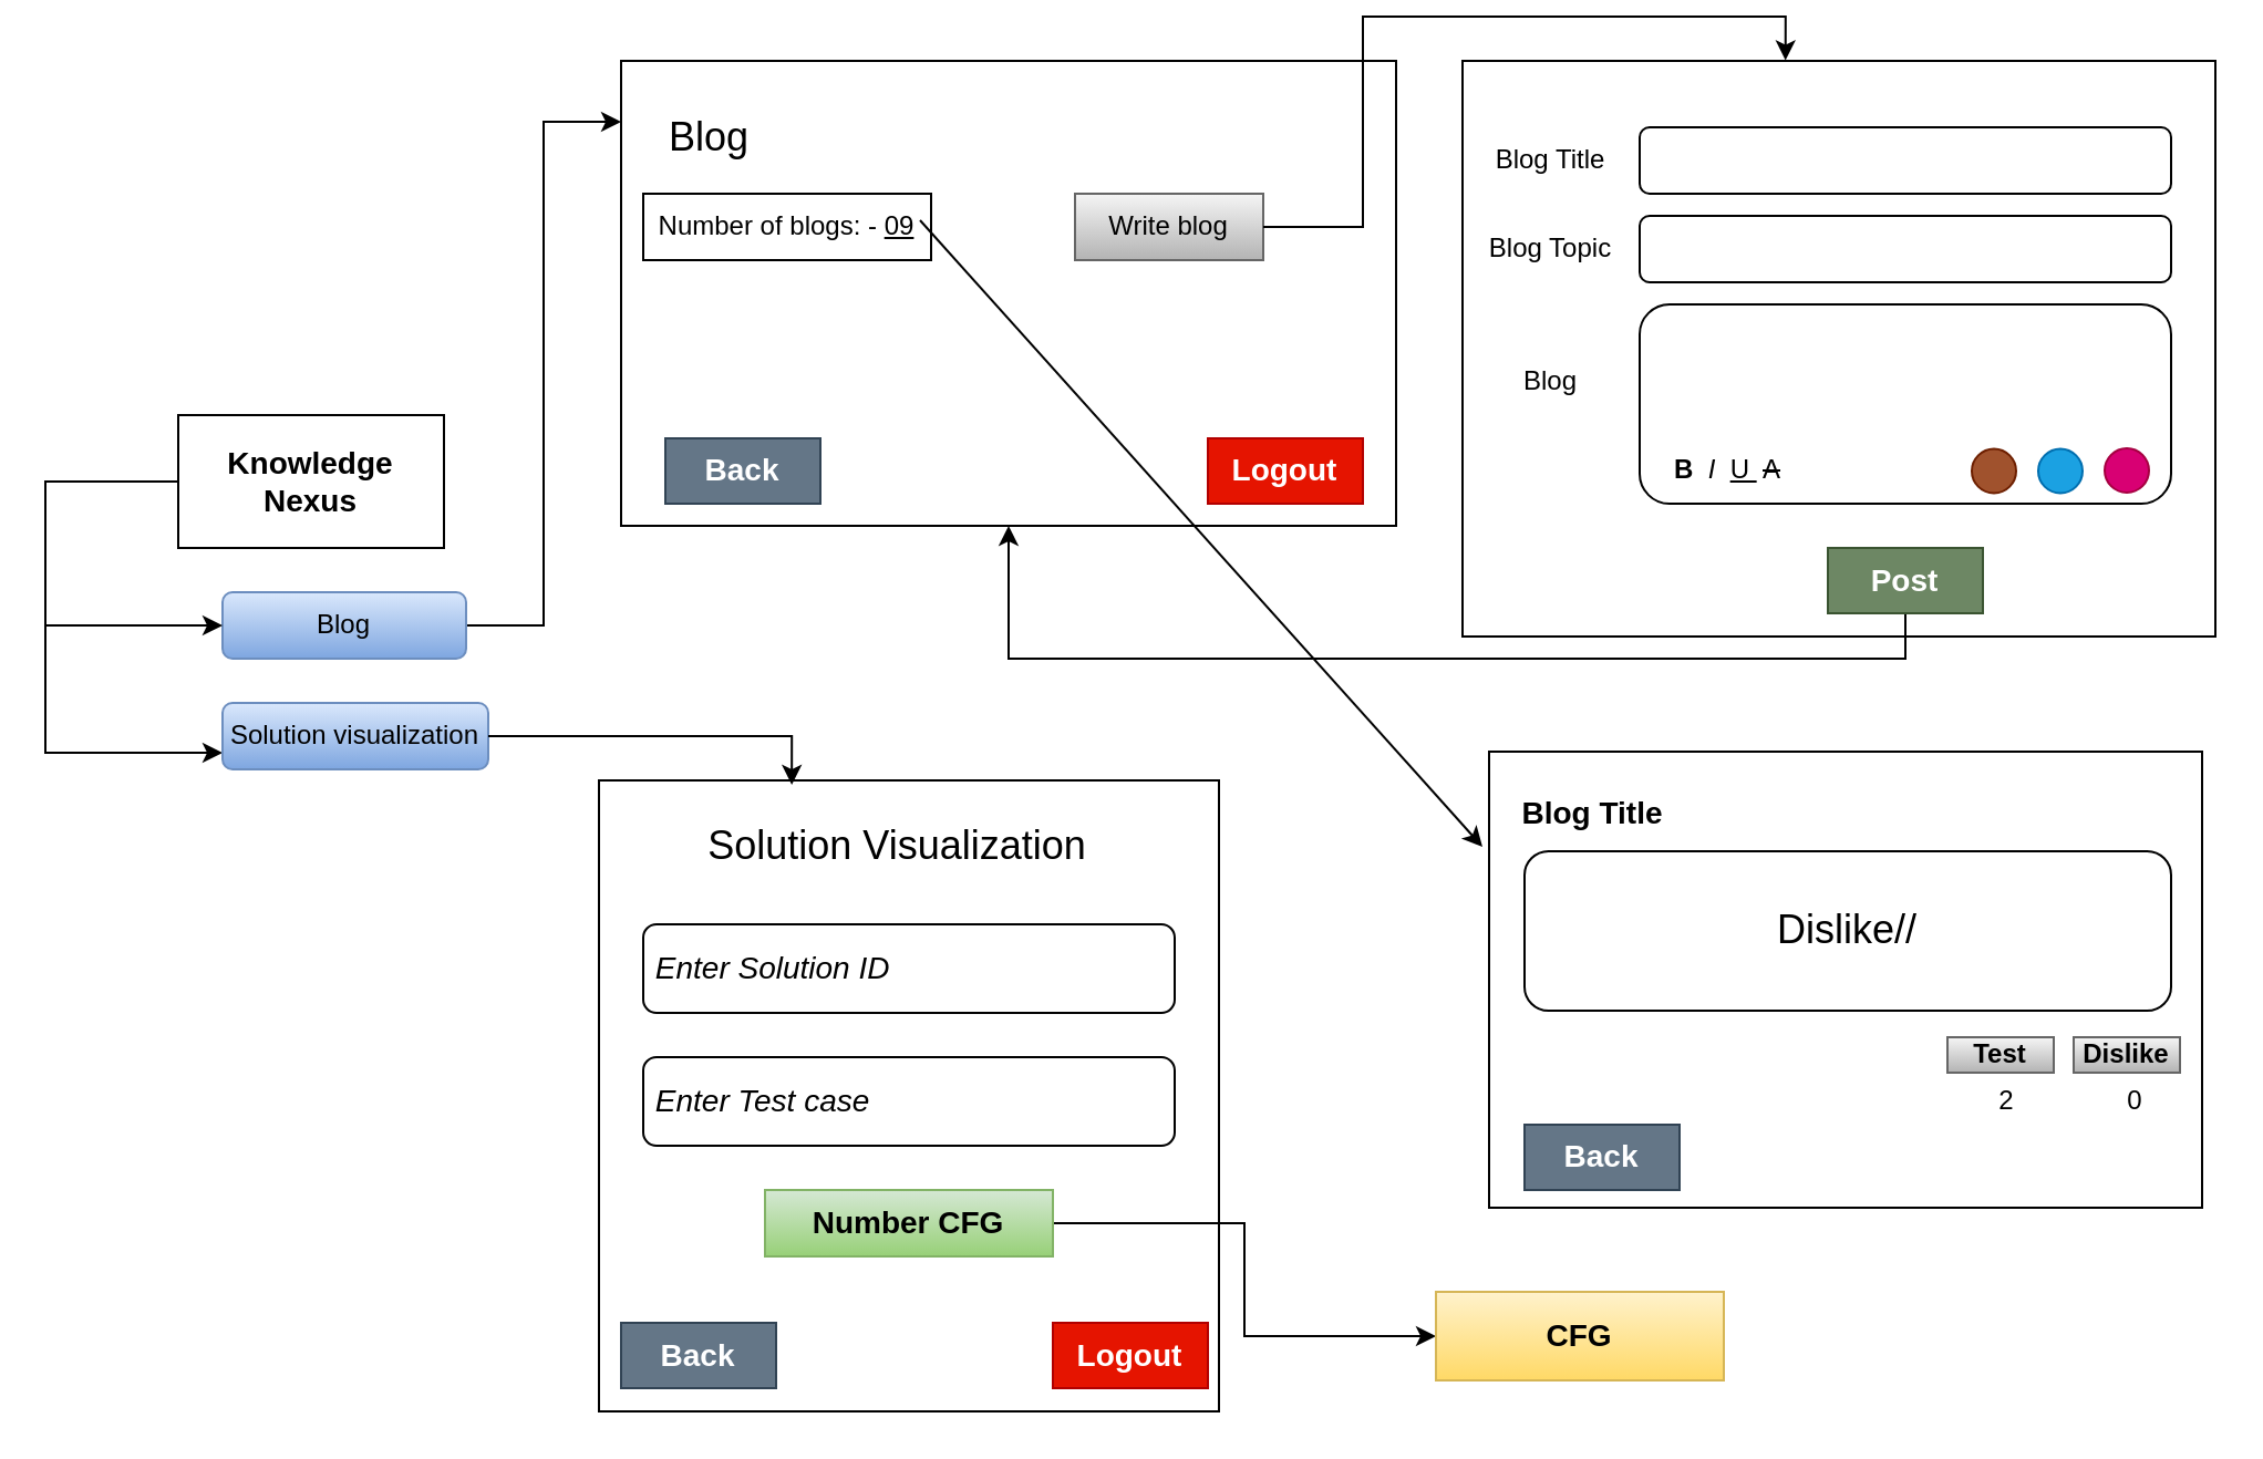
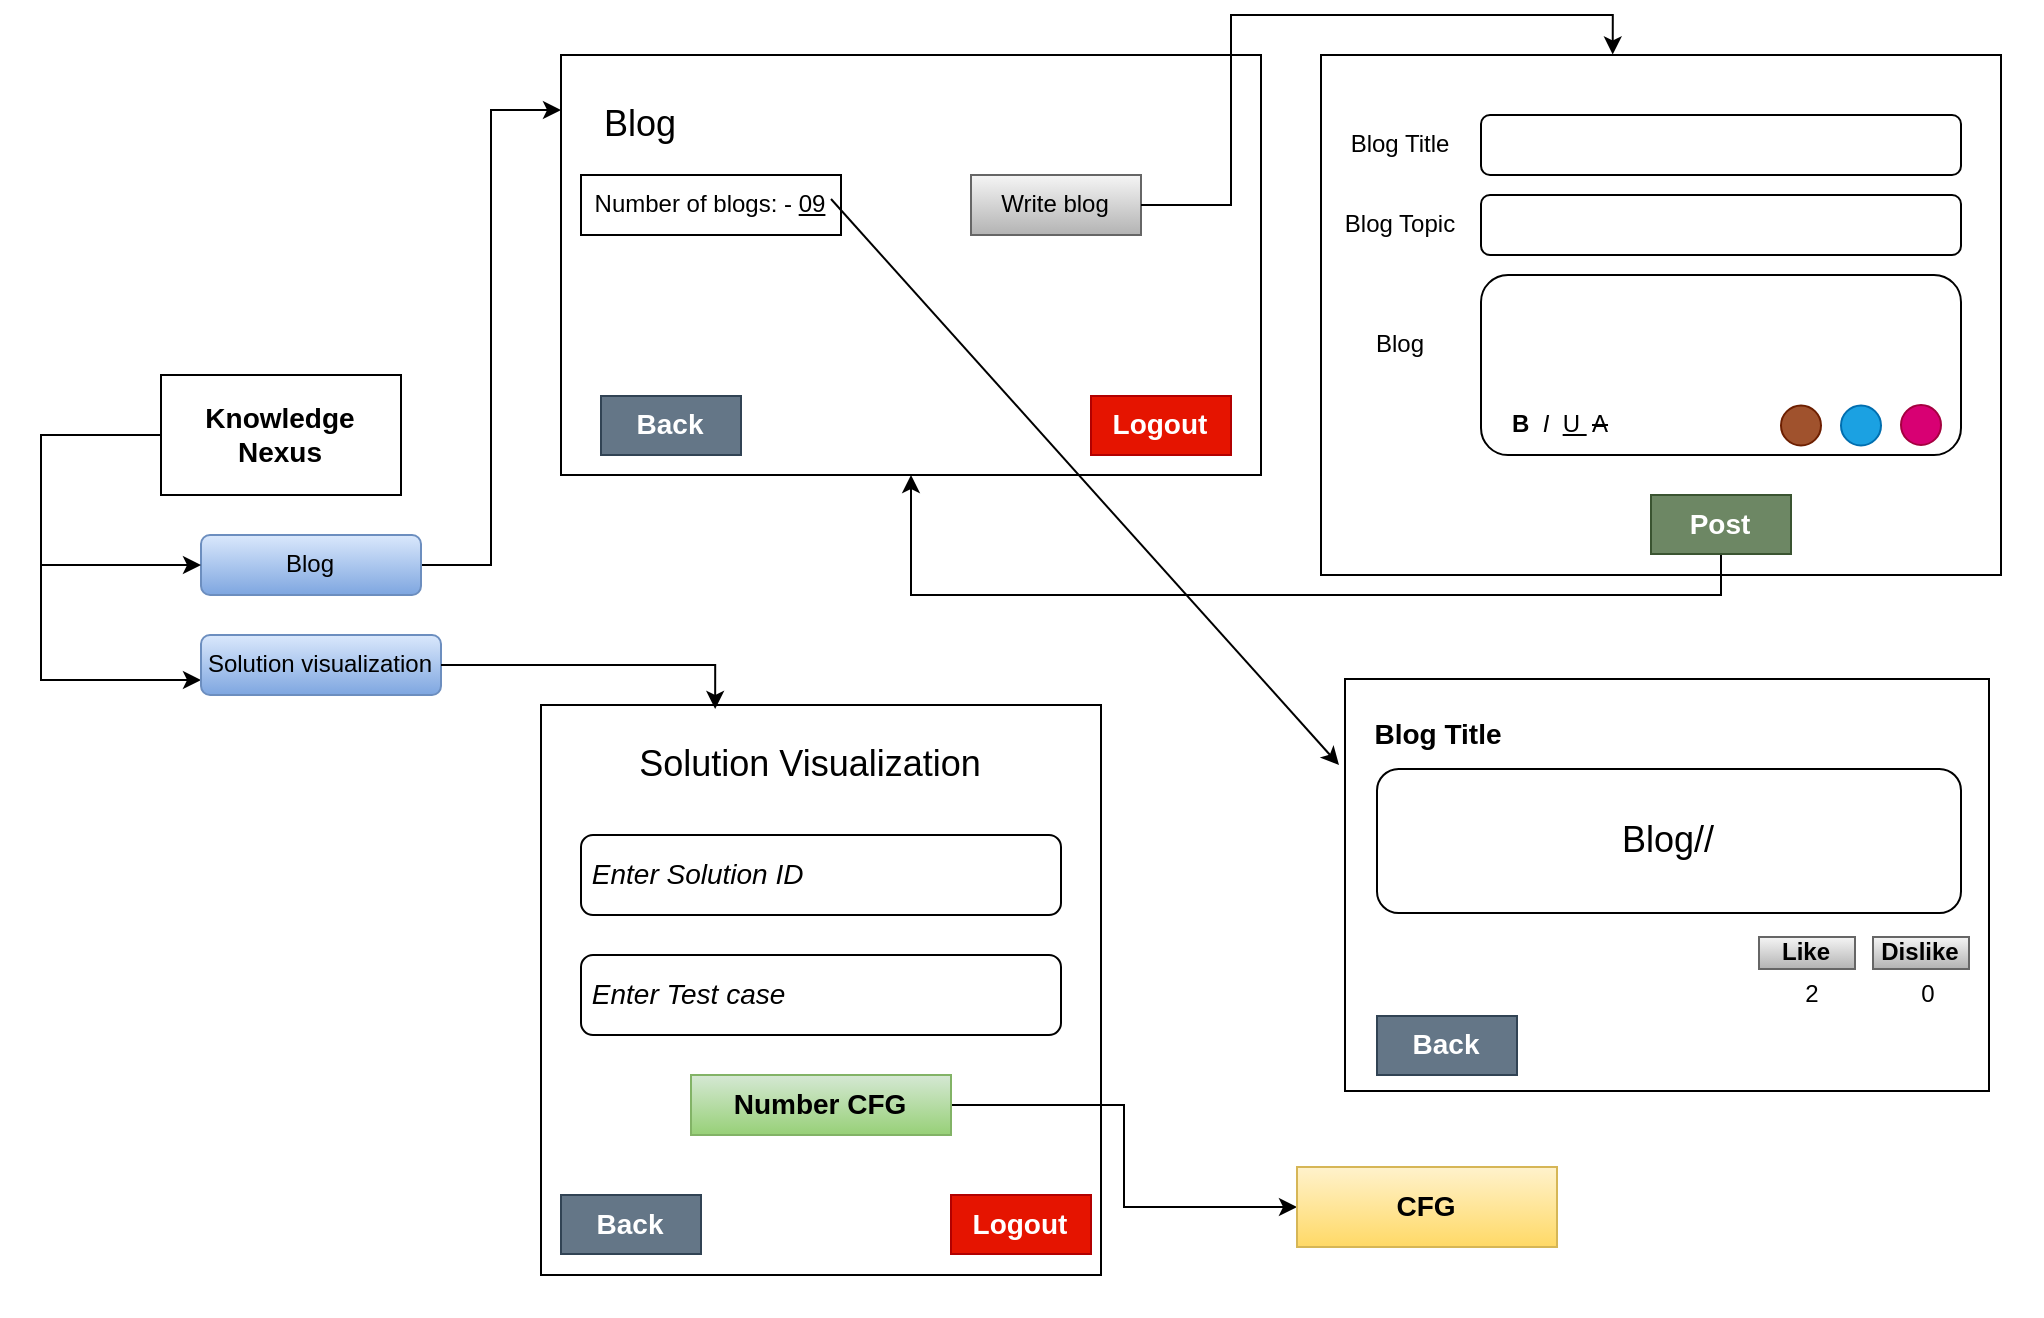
- <mxCell id="40" value="&lt;font style=&quot;font-size: 18px;&quot;&gt;Dislike//&lt;/font&gt;" style="rounded=1;whiteSpace=wrap;html=1;" vertex="1" parent="1"><mxGeometry x="688" y="377" width="292" height="72" as="geometry" /></mxCell>
+ <mxCell id="40" value="&lt;font style=&quot;font-size: 18px;&quot;&gt;Blog//&lt;/font&gt;" style="rounded=1;whiteSpace=wrap;html=1;" vertex="1" parent="1"><mxGeometry x="688" y="377" width="292" height="72" as="geometry" /></mxCell>
- <mxCell id="41" value="&lt;b&gt;Test&lt;/b&gt;" style="rounded=0;whiteSpace=wrap;html=1;fillColor=#f5f5f5;gradientColor=#b3b3b3;strokeColor=#666666;" vertex="1" parent="1"><mxGeometry x="879" y="461" width="48" height="16" as="geometry" /></mxCell>
+ <mxCell id="41" value="&lt;b&gt;Like&lt;/b&gt;" style="rounded=0;whiteSpace=wrap;html=1;fillColor=#f5f5f5;gradientColor=#b3b3b3;strokeColor=#666666;" vertex="1" parent="1"><mxGeometry x="879" y="461" width="48" height="16" as="geometry" /></mxCell>
